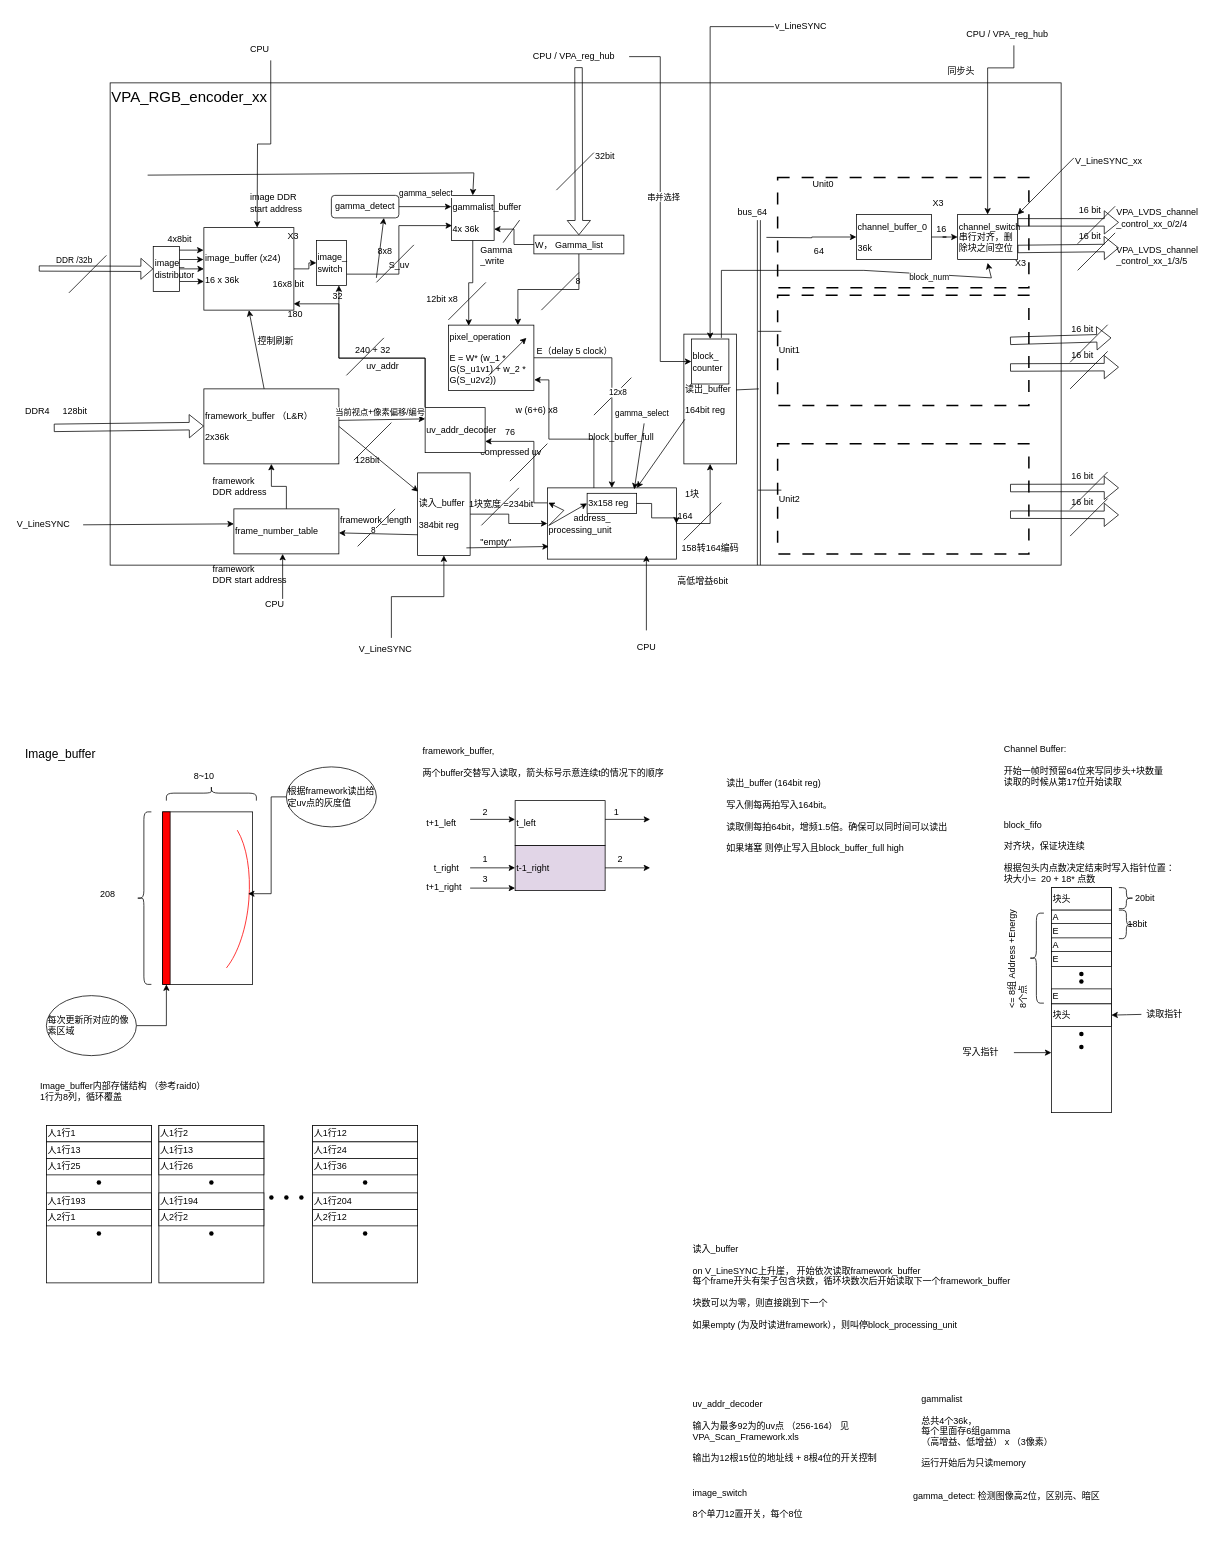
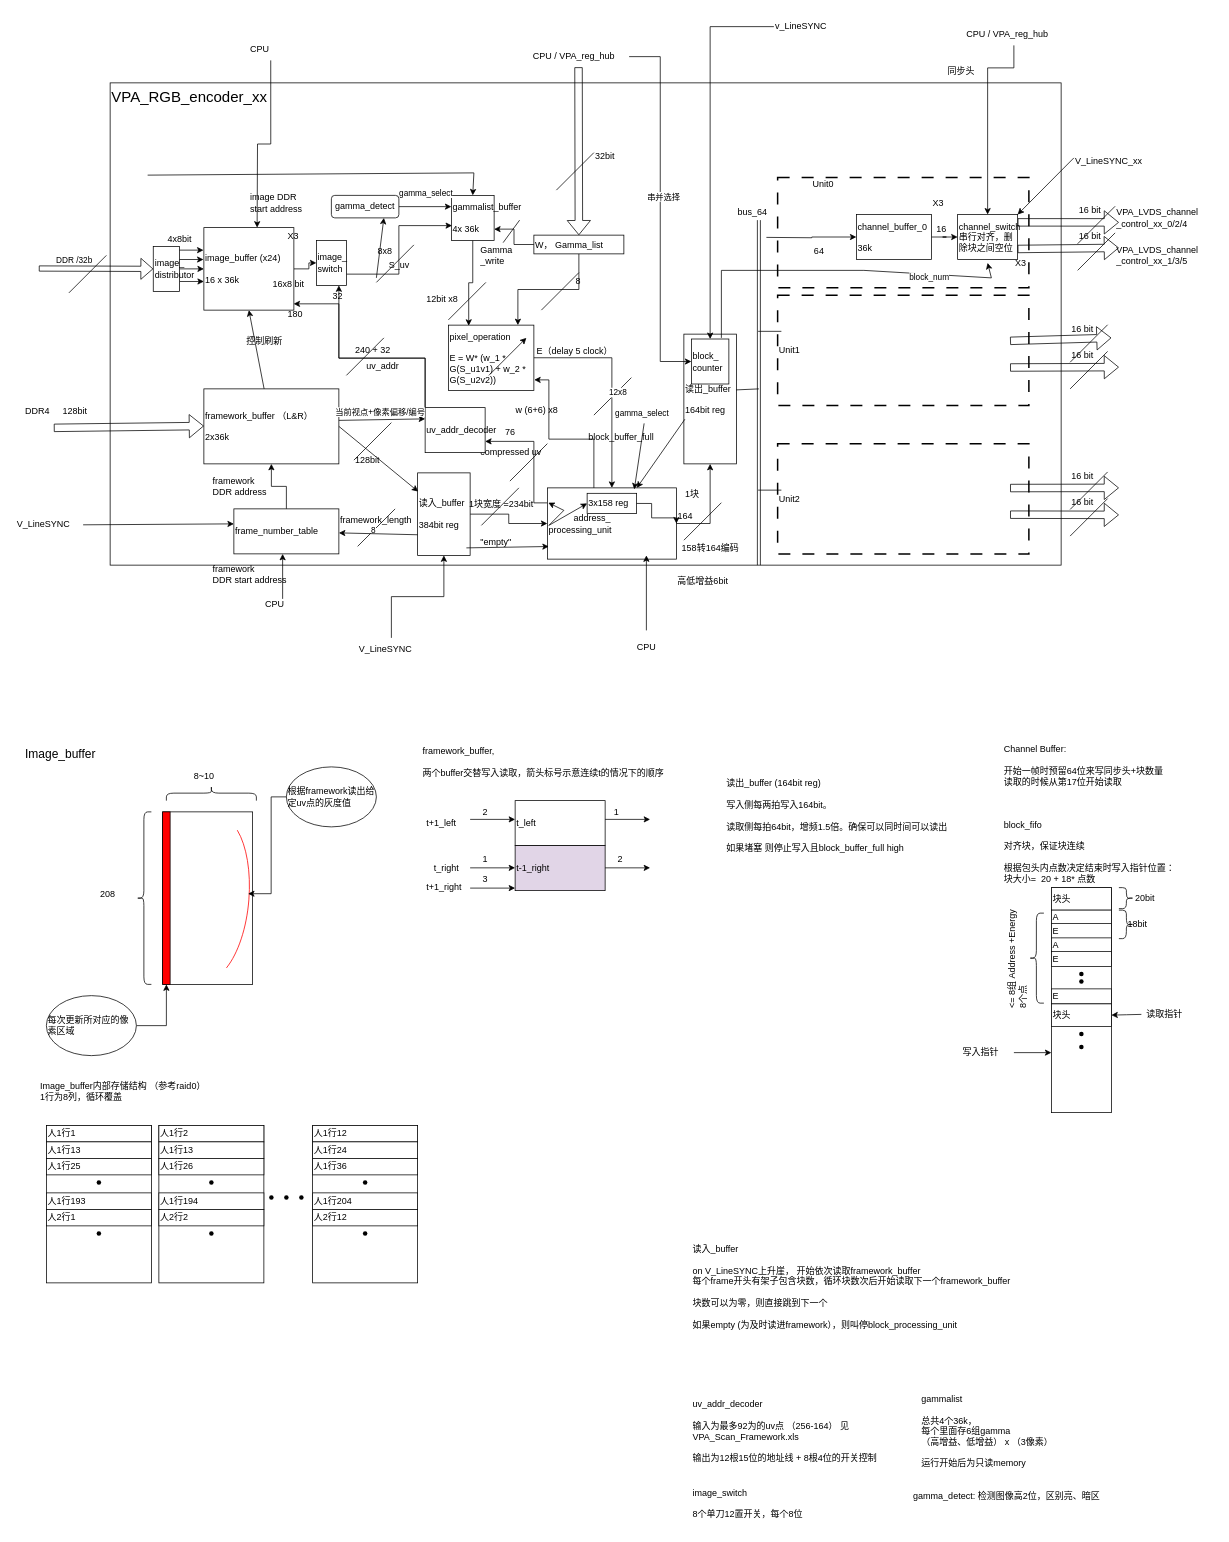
- <mxCell id="137" value="控制刷新" style="text;html=1;align=left;verticalAlign=middle;resizable=0;points=[];autosize=1;strokeColor=none;fillColor=none;" parent="1" vertex="1"><mxGeometry x="341" y="440" width="70" height="30" as="geometry" /></mxCell>
+ <mxCell id="137" value="控制刷新" style="text;html=1;align=left;verticalAlign=middle;resizable=0;points=[];autosize=1;strokeColor=none;fillColor=none;" parent="1" vertex="1"><mxGeometry x="326" y="440" width="70" height="30" as="geometry" /></mxCell>
